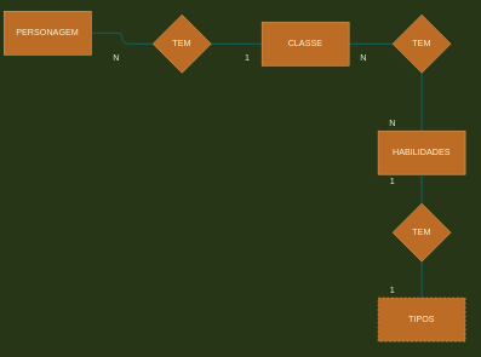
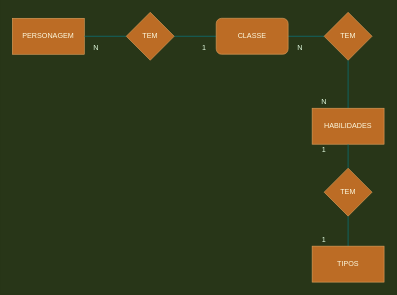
- <mxCell id="2" value="PERSONAGEM" style="rounded=0;whiteSpace=wrap;html=1;fillColor=#BC6C25;strokeColor=#DDA15E;fontColor=#FEFAE0;" parent="1" vertex="1"><mxGeometry x="5" y="15" width="120" height="60" as="geometry" /></mxCell>
+ <mxCell id="2" value="PERSONAGEM" style="rounded=0;whiteSpace=wrap;html=1;fillColor=#BC6C25;strokeColor=#DDA15E;fontColor=#FEFAE0;" parent="1" vertex="1"><mxGeometry x="20" y="30" width="120" height="60" as="geometry" /></mxCell>
- <mxCell id="7" value="CLASSE" style="rounded=0;whiteSpace=wrap;html=1;fillColor=#BC6C25;strokeColor=#DDA15E;fontColor=#FEFAE0;" parent="1" vertex="1"><mxGeometry x="360" y="30" width="120" height="60" as="geometry" /></mxCell>
+ <mxCell id="7" value="CLASSE" style="whiteSpace=wrap;html=1;fillColor=#BC6C25;strokeColor=#DDA15E;fontColor=#FEFAE0;rounded=1;" parent="1" vertex="1"><mxGeometry x="360" y="30" width="120" height="60" as="geometry" /></mxCell>
- <mxCell id="14" value="TIPOS" style="rounded=0;whiteSpace=wrap;html=1;fillColor=#BC6C25;strokeColor=#DDA15E;fontColor=#FEFAE0;dashed=1;" parent="1" vertex="1"><mxGeometry x="520" y="410" width="120" height="60" as="geometry" /></mxCell>
+ <mxCell id="14" value="TIPOS" style="rounded=0;whiteSpace=wrap;html=1;fillColor=#BC6C25;strokeColor=#DDA15E;fontColor=#FEFAE0;" parent="1" vertex="1"><mxGeometry x="520" y="410" width="120" height="60" as="geometry" /></mxCell>
